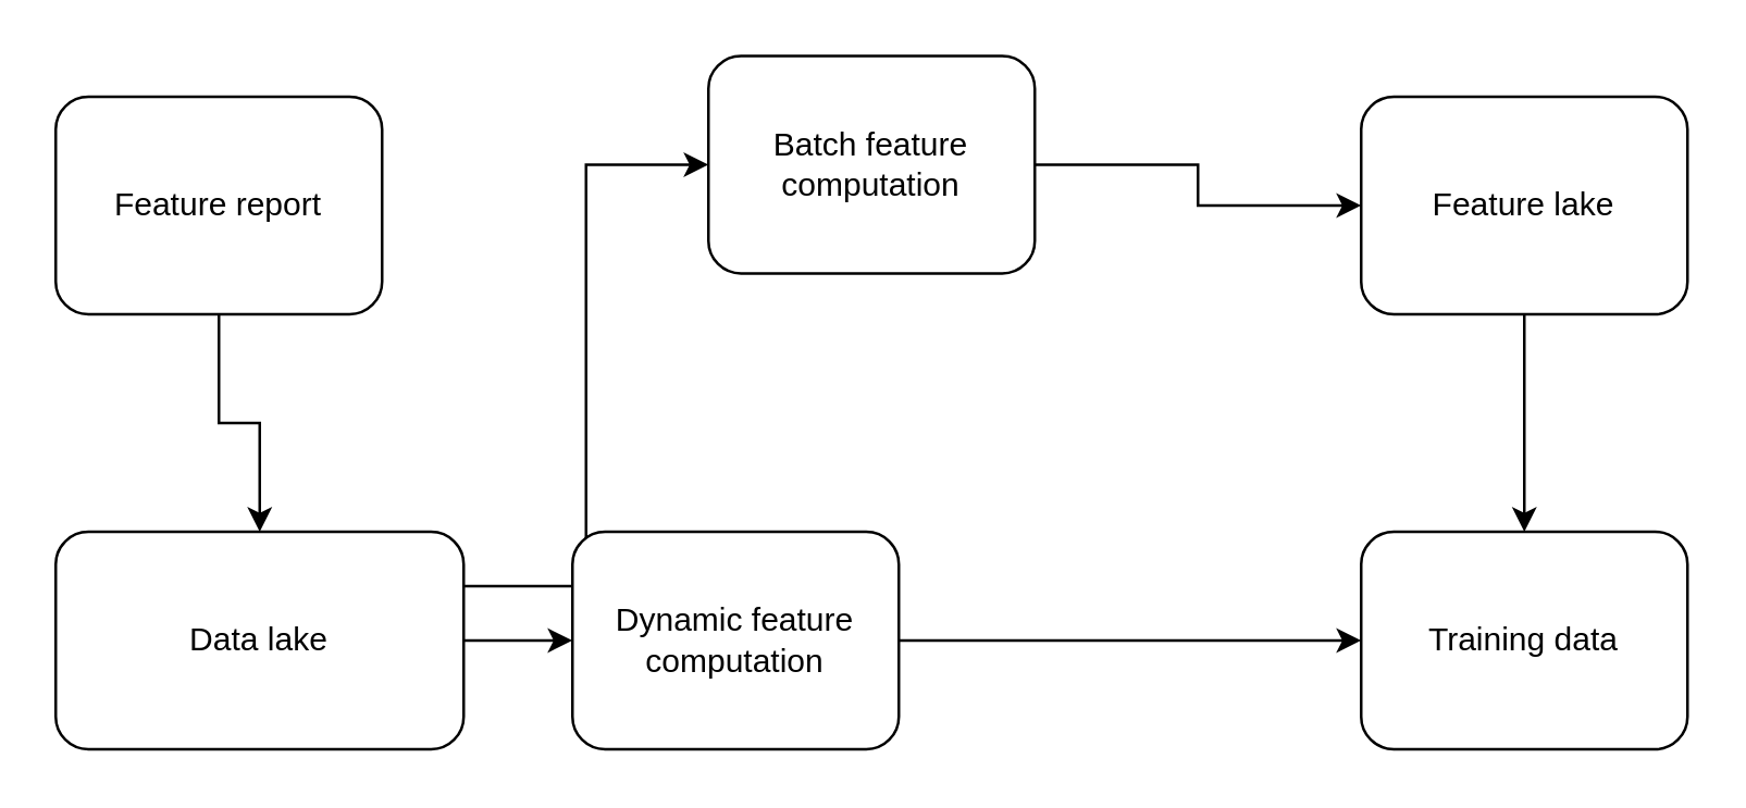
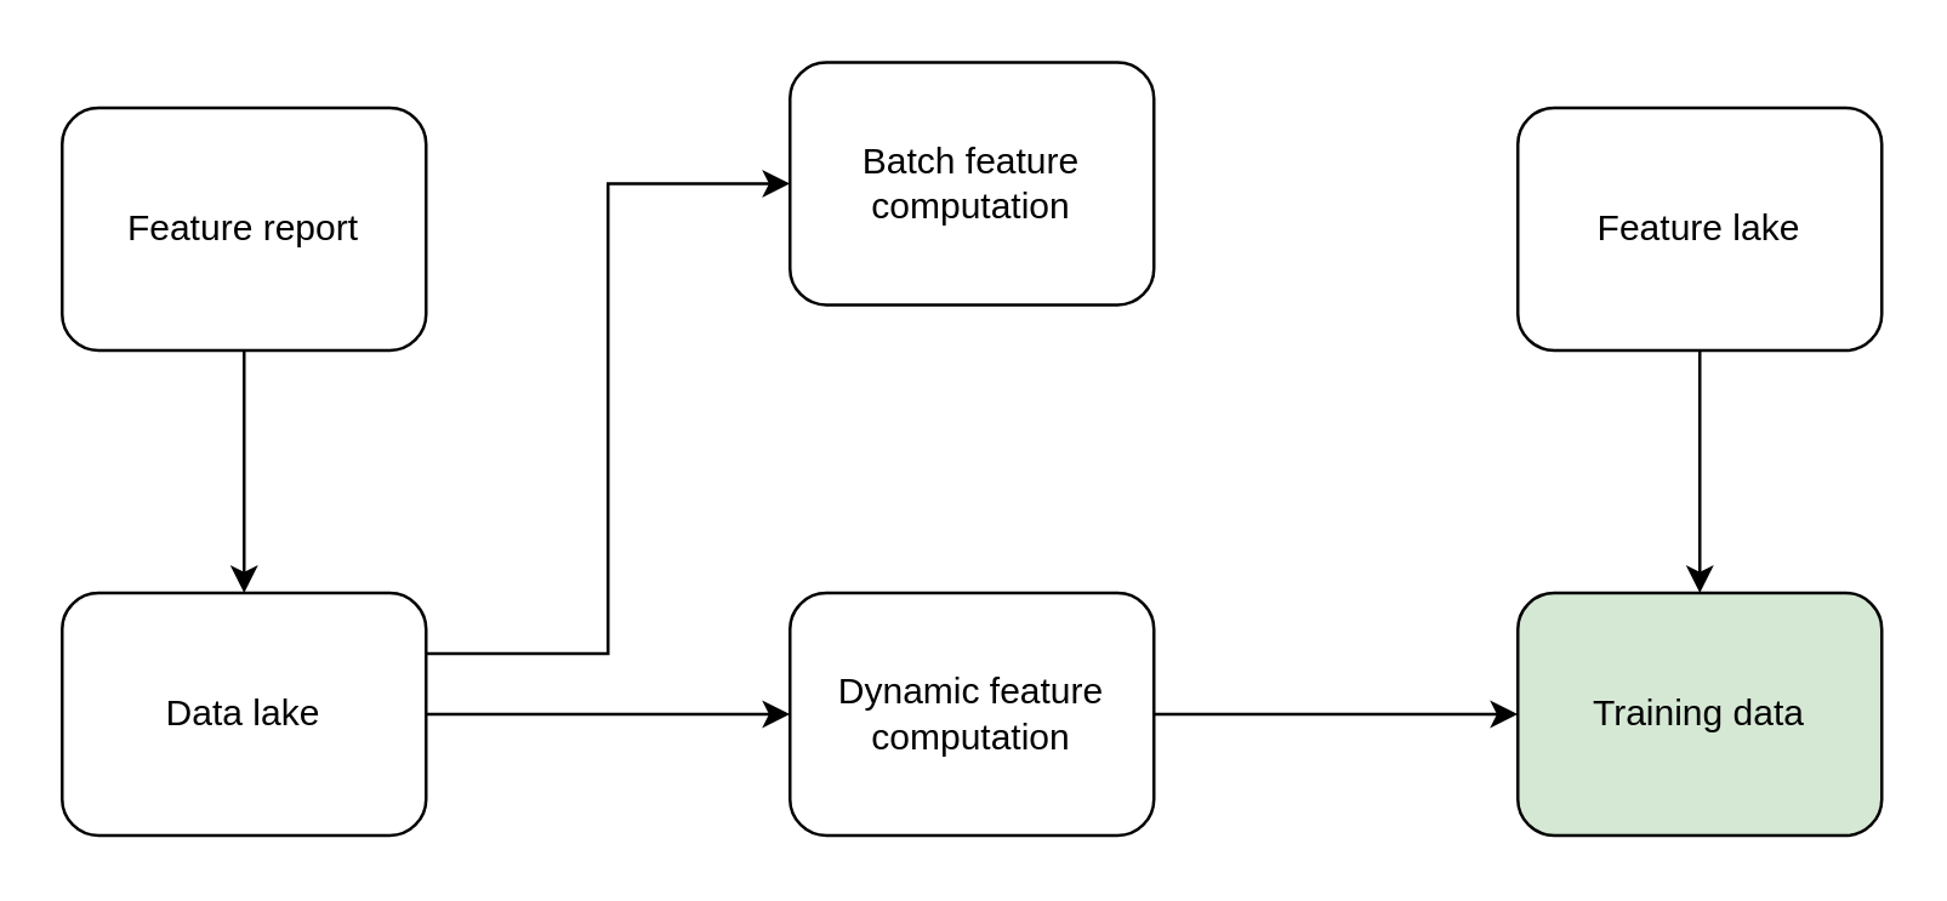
- <mxCell id="7" style="edgeStyle=orthogonalEdgeStyle;rounded=0;orthogonalLoop=1;jettySize=auto;html=1;exitX=1;exitY=0.5;exitDx=0;exitDy=0;entryX=0;entryY=0.5;entryDx=0;entryDy=0;" parent="1" source="8" target="12" edge="1"><mxGeometry relative="1" as="geometry" /></mxCell>
- <mxCell id="6" value="Data lake" style="rounded=1;whiteSpace=wrap;html=1;" parent="1" vertex="1"><mxGeometry x="20" y="195" width="150" height="80" as="geometry" /></mxCell>
+ <mxCell id="6" value="Data lake" style="rounded=1;whiteSpace=wrap;html=1;" parent="1" vertex="1"><mxGeometry x="20" y="195" width="120" height="80" as="geometry" /></mxCell>
- <mxCell id="10" value="Dynamic feature computation" style="rounded=1;whiteSpace=wrap;html=1;" parent="1" vertex="1"><mxGeometry x="210" y="195" width="120" height="80" as="geometry" /></mxCell>
+ <mxCell id="10" value="Dynamic feature computation" style="rounded=1;whiteSpace=wrap;html=1;" parent="1" vertex="1"><mxGeometry x="260" y="195" width="120" height="80" as="geometry" /></mxCell>
- <mxCell id="13" value="Training data" style="rounded=1;whiteSpace=wrap;html=1;" parent="1" vertex="1"><mxGeometry x="500" y="195" width="120" height="80" as="geometry" /></mxCell>
+ <mxCell id="13" value="Training data" style="rounded=1;whiteSpace=wrap;html=1;fillColor=#d5e8d4;" parent="1" vertex="1"><mxGeometry x="500" y="195" width="120" height="80" as="geometry" /></mxCell>
